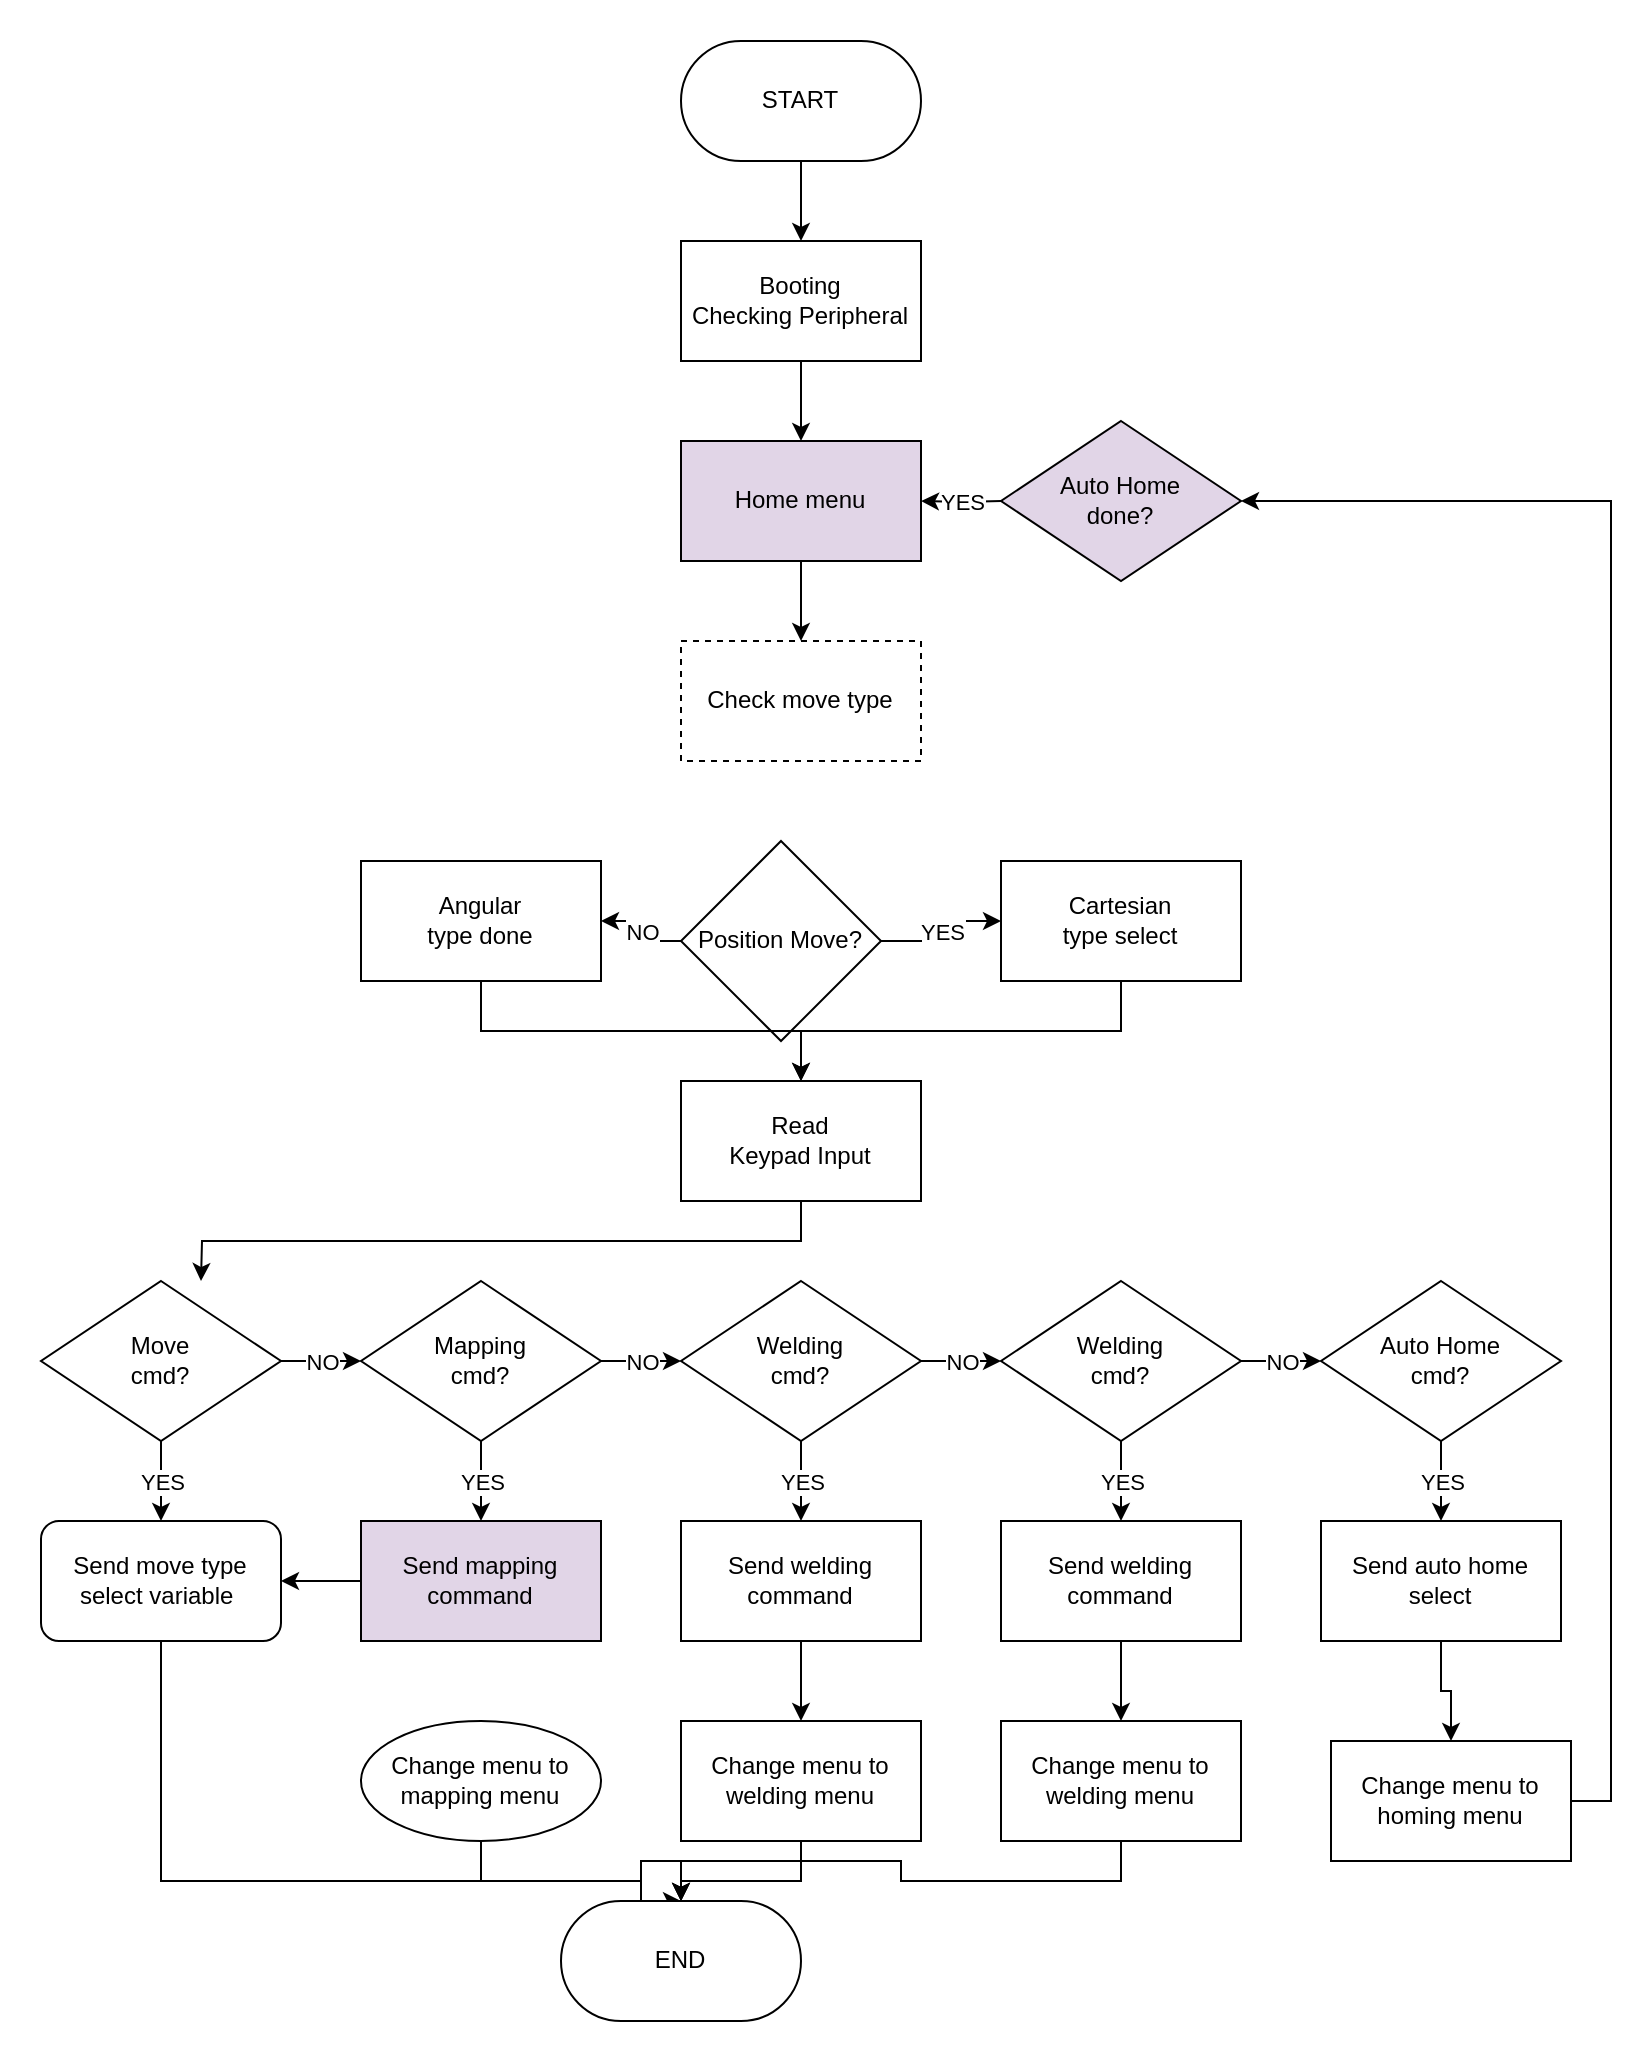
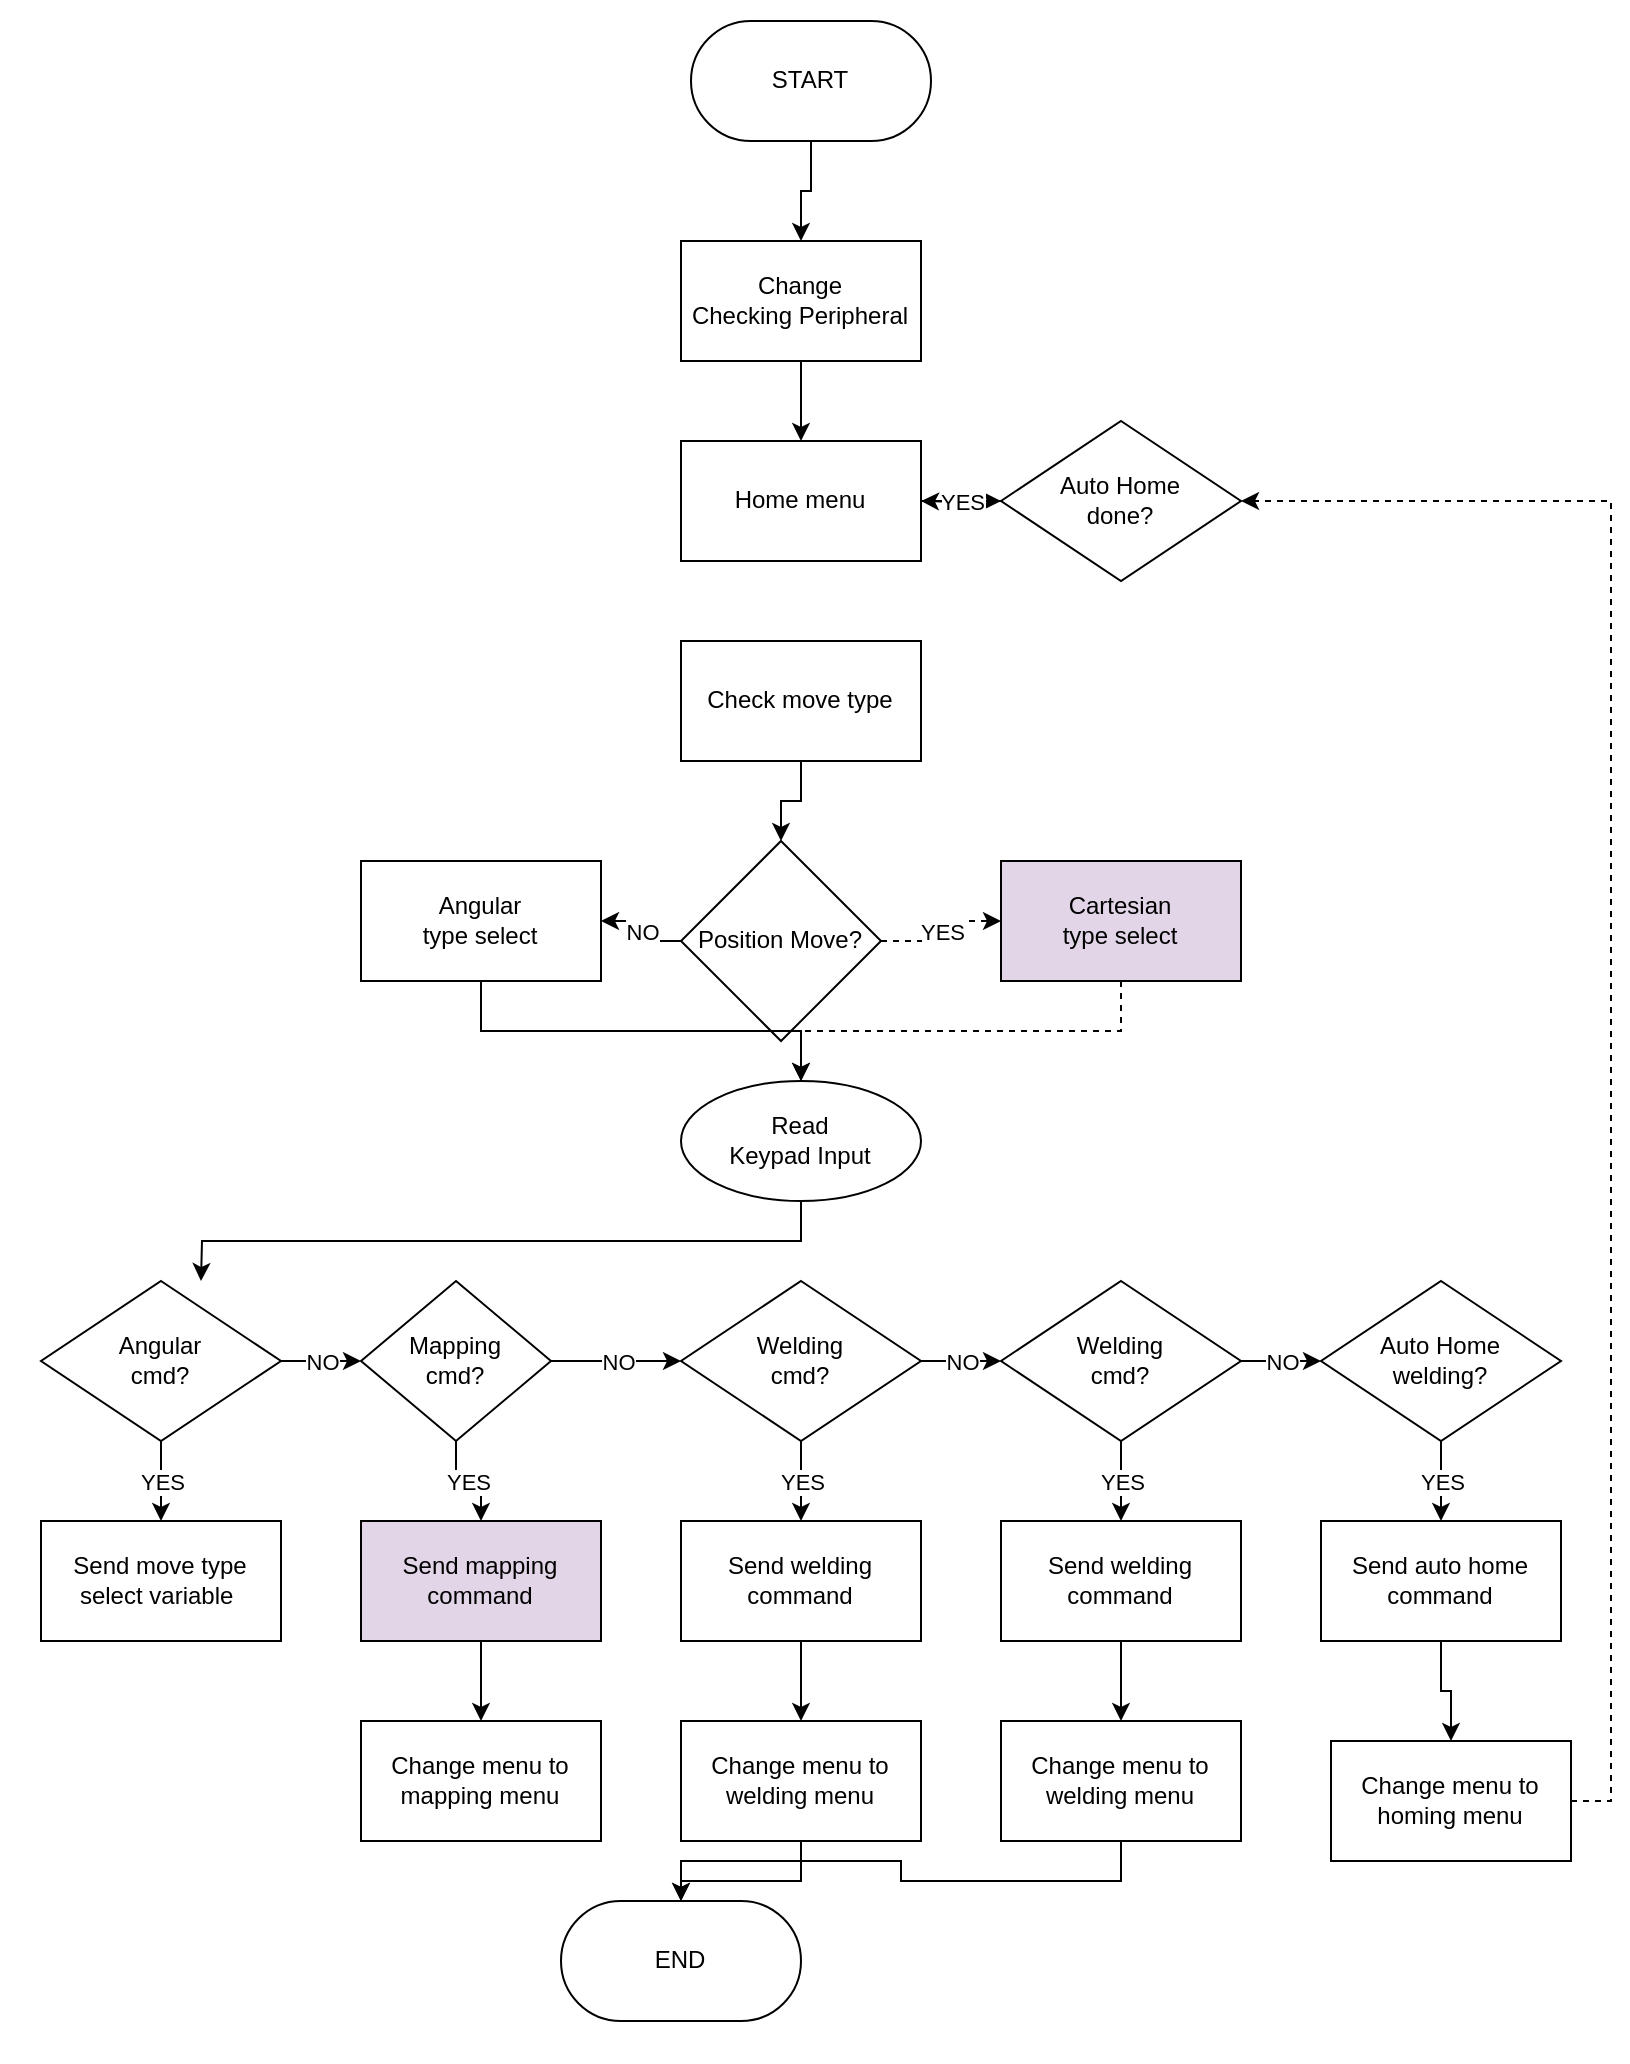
- <mxCell id="5" value="START" style="rounded=1;whiteSpace=wrap;html=1;arcSize=50;" parent="1" vertex="1"><mxGeometry x="340" y="20" width="120" height="60" as="geometry" /></mxCell>
+ <mxCell id="5" value="START" style="rounded=1;whiteSpace=wrap;html=1;arcSize=50;" parent="1" vertex="1"><mxGeometry x="345" y="10" width="120" height="60" as="geometry" /></mxCell>
- <mxCell id="3" value="Booting&lt;div&gt;Checking Peripheral&lt;/div&gt;" style="rounded=0;whiteSpace=wrap;html=1;" parent="1" vertex="1"><mxGeometry x="340" y="120" width="120" height="60" as="geometry" /></mxCell>
+ <mxCell id="3" value="Change&lt;div&gt;Checking Peripheral&lt;/div&gt;" style="rounded=0;whiteSpace=wrap;html=1;" parent="1" vertex="1"><mxGeometry x="340" y="120" width="120" height="60" as="geometry" /></mxCell>
- <mxCell id="7" value="Home menu" style="rounded=0;whiteSpace=wrap;html=1;fillColor=#e1d5e7;" parent="1" vertex="1"><mxGeometry x="340" y="220" width="120" height="60" as="geometry" /></mxCell>
+ <mxCell id="7" value="Home menu" style="rounded=0;whiteSpace=wrap;html=1;" parent="1" vertex="1"><mxGeometry x="340" y="220" width="120" height="60" as="geometry" /></mxCell>
- <mxCell id="63" value="Auto Home&lt;br&gt;done?" style="rhombus;whiteSpace=wrap;html=1;fillColor=#e1d5e7;" parent="1" vertex="1"><mxGeometry x="500" y="210" width="120" height="80" as="geometry" /></mxCell>
+ <mxCell id="63" value="Auto Home&lt;br&gt;done?" style="rhombus;whiteSpace=wrap;html=1;" parent="1" vertex="1"><mxGeometry x="500" y="210" width="120" height="80" as="geometry" /></mxCell>
- <mxCell id="6" value="" style="edgeStyle=orthogonalEdgeStyle;rounded=0;orthogonalLoop=1;jettySize=auto;html=1;" parent="1" source="7" target="11" edge="1"><mxGeometry relative="1" as="geometry" /></mxCell>
+ <mxCell id="6" value="" style="edgeStyle=orthogonalEdgeStyle;rounded=0;orthogonalLoop=1;jettySize=auto;html=1;" parent="1" source="7" target="63" edge="1"><mxGeometry relative="1" as="geometry" /></mxCell>
- <mxCell id="11" value="Check move type" style="rounded=0;whiteSpace=wrap;html=1;dashed=1;" parent="1" vertex="1"><mxGeometry x="340" y="320" width="120" height="60" as="geometry" /></mxCell>
+ <mxCell id="11" value="Check move type" style="rounded=0;whiteSpace=wrap;html=1;" parent="1" vertex="1"><mxGeometry x="340" y="320" width="120" height="60" as="geometry" /></mxCell>
+ <mxCell id="10" value="" style="edgeStyle=orthogonalEdgeStyle;rounded=0;orthogonalLoop=1;jettySize=auto;html=1;" parent="1" source="11" target="18" edge="1"><mxGeometry relative="1" as="geometry" /></mxCell>
- <mxCell id="22" value="Angular&lt;div&gt;type&amp;nbsp;&lt;span style=&quot;background-color: initial;&quot;&gt;done&lt;/span&gt;&lt;/div&gt;" style="rounded=0;whiteSpace=wrap;html=1;" parent="1" vertex="1"><mxGeometry x="180" y="430" width="120" height="60" as="geometry" /></mxCell>
+ <mxCell id="22" value="Angular&lt;div&gt;type&amp;nbsp;&lt;span style=&quot;background-color: initial;&quot;&gt;select&lt;/span&gt;&lt;/div&gt;" style="rounded=0;whiteSpace=wrap;html=1;" parent="1" vertex="1"><mxGeometry x="180" y="430" width="120" height="60" as="geometry" /></mxCell>
- <mxCell id="20" value="Cartesian&lt;div&gt;type&amp;nbsp;&lt;span style=&quot;background-color: initial;&quot;&gt;select&lt;/span&gt;&lt;/div&gt;" style="rounded=0;whiteSpace=wrap;html=1;" parent="1" vertex="1"><mxGeometry x="500" y="430" width="120" height="60" as="geometry" /></mxCell>
+ <mxCell id="20" value="Cartesian&lt;div&gt;type&amp;nbsp;&lt;span style=&quot;background-color: initial;&quot;&gt;select&lt;/span&gt;&lt;/div&gt;" style="rounded=0;whiteSpace=wrap;html=1;fillColor=#e1d5e7;" parent="1" vertex="1"><mxGeometry x="500" y="430" width="120" height="60" as="geometry" /></mxCell>
- <mxCell id="14" value="" style="edgeStyle=orthogonalEdgeStyle;rounded=0;orthogonalLoop=1;jettySize=auto;html=1;" parent="1" source="18" target="20" edge="1"><mxGeometry relative="1" as="geometry" /></mxCell>
+ <mxCell id="14" value="" style="edgeStyle=orthogonalEdgeStyle;rounded=0;orthogonalLoop=1;jettySize=auto;html=1;dashed=1;" parent="1" source="18" target="20" edge="1"><mxGeometry relative="1" as="geometry" /></mxCell>
- <mxCell id="64" style="edgeStyle=orthogonalEdgeStyle;rounded=0;orthogonalLoop=1;jettySize=auto;html=1;exitX=1;exitY=0.5;exitDx=0;exitDy=0;entryX=1;entryY=0.5;entryDx=0;entryDy=0;" parent="1" source="65" target="63" edge="1"><mxGeometry relative="1" as="geometry" /></mxCell>
+ <mxCell id="64" style="edgeStyle=orthogonalEdgeStyle;rounded=0;orthogonalLoop=1;jettySize=auto;html=1;exitX=1;exitY=0.5;exitDx=0;exitDy=0;entryX=1;entryY=0.5;entryDx=0;entryDy=0;dashed=1;" parent="1" source="65" target="63" edge="1"><mxGeometry relative="1" as="geometry" /></mxCell>
- <mxCell id="19" style="edgeStyle=orthogonalEdgeStyle;rounded=0;orthogonalLoop=1;jettySize=auto;html=1;exitX=0.5;exitY=1;exitDx=0;exitDy=0;entryX=0.5;entryY=0;entryDx=0;entryDy=0;" parent="1" source="20" target="13" edge="1"><mxGeometry relative="1" as="geometry" /></mxCell>
+ <mxCell id="19" style="edgeStyle=orthogonalEdgeStyle;rounded=0;orthogonalLoop=1;jettySize=auto;html=1;exitX=0.5;exitY=1;exitDx=0;exitDy=0;entryX=0.5;entryY=0;entryDx=0;entryDy=0;dashed=1;" parent="1" source="20" target="13" edge="1"><mxGeometry relative="1" as="geometry" /></mxCell>
- <mxCell id="13" value="Read&lt;div&gt;Keypad Input&lt;/div&gt;" style="rounded=0;whiteSpace=wrap;html=1;" parent="1" vertex="1"><mxGeometry x="340" y="540" width="120" height="60" as="geometry" /></mxCell>
+ <mxCell id="13" value="Read&lt;div&gt;Keypad Input&lt;/div&gt;" style="ellipse;whiteSpace=wrap;html=1;" parent="1" vertex="1"><mxGeometry x="340" y="540" width="120" height="60" as="geometry" /></mxCell>
- <mxCell id="27" value="Move&lt;div&gt;cmd?&lt;/div&gt;" style="rhombus;whiteSpace=wrap;html=1;" parent="1" vertex="1"><mxGeometry x="20" y="640" width="120" height="80" as="geometry" /></mxCell>
+ <mxCell id="27" value="Angular&lt;div&gt;cmd?&lt;/div&gt;" style="rhombus;whiteSpace=wrap;html=1;" parent="1" vertex="1"><mxGeometry x="20" y="640" width="120" height="80" as="geometry" /></mxCell>
- <mxCell id="35" value="Mapping&lt;div&gt;cmd?&lt;/div&gt;" style="rhombus;whiteSpace=wrap;html=1;" parent="1" vertex="1"><mxGeometry x="180" y="640" width="120" height="80" as="geometry" /></mxCell>
+ <mxCell id="35" value="Mapping&lt;div&gt;cmd?&lt;/div&gt;" style="rhombus;whiteSpace=wrap;html=1;" parent="1" vertex="1"><mxGeometry x="180" y="640" width="95" height="80" as="geometry" /></mxCell>
- <mxCell id="60" value="Auto Home&lt;br&gt;cmd?" style="rhombus;whiteSpace=wrap;html=1;" parent="1" vertex="1"><mxGeometry x="660" y="640" width="120" height="80" as="geometry" /></mxCell>
+ <mxCell id="60" value="Auto Home&lt;br&gt;welding?" style="rhombus;whiteSpace=wrap;html=1;" parent="1" vertex="1"><mxGeometry x="660" y="640" width="120" height="80" as="geometry" /></mxCell>
- <mxCell id="29" value="Send move type select variable&amp;nbsp;" style="whiteSpace=wrap;html=1;rounded=1;" parent="1" vertex="1"><mxGeometry x="20" y="760" width="120" height="60" as="geometry" /></mxCell>
+ <mxCell id="29" value="Send move type select variable&amp;nbsp;" style="rounded=0;whiteSpace=wrap;html=1;" parent="1" vertex="1"><mxGeometry x="20" y="760" width="120" height="60" as="geometry" /></mxCell>
- <mxCell id="41" value="" style="edgeStyle=orthogonalEdgeStyle;rounded=0;orthogonalLoop=1;jettySize=auto;html=1;" parent="1" source="42" target="29" edge="1"><mxGeometry relative="1" as="geometry" /></mxCell>
+ <mxCell id="41" value="" style="edgeStyle=orthogonalEdgeStyle;rounded=0;orthogonalLoop=1;jettySize=auto;html=1;" parent="1" source="42" target="46" edge="1"><mxGeometry relative="1" as="geometry" /></mxCell>
- <mxCell id="9" value="Send auto home&lt;br&gt;select" style="rounded=0;whiteSpace=wrap;html=1;" parent="1" vertex="1"><mxGeometry x="660" y="760" width="120" height="60" as="geometry" /></mxCell>
+ <mxCell id="9" value="Send auto home&lt;br&gt;command" style="rounded=0;whiteSpace=wrap;html=1;" parent="1" vertex="1"><mxGeometry x="660" y="760" width="120" height="60" as="geometry" /></mxCell>
- <mxCell id="46" value="Change menu to mapping menu" style="ellipse;whiteSpace=wrap;html=1;" parent="1" vertex="1"><mxGeometry x="180" y="860" width="120" height="60" as="geometry" /></mxCell>
+ <mxCell id="46" value="Change menu to mapping menu" style="rounded=0;whiteSpace=wrap;html=1;" parent="1" vertex="1"><mxGeometry x="180" y="860" width="120" height="60" as="geometry" /></mxCell>
- <mxCell id="45" style="edgeStyle=orthogonalEdgeStyle;rounded=0;orthogonalLoop=1;jettySize=auto;html=1;exitX=0.5;exitY=1;exitDx=0;exitDy=0;entryX=0.5;entryY=0;entryDx=0;entryDy=0;" parent="1" source="46" target="30" edge="1"><mxGeometry relative="1" as="geometry" /></mxCell>
- <mxCell id="28" style="edgeStyle=orthogonalEdgeStyle;rounded=0;orthogonalLoop=1;jettySize=auto;html=1;exitX=0.5;exitY=1;exitDx=0;exitDy=0;entryX=0.5;entryY=0;entryDx=0;entryDy=0;" parent="1" source="29" target="30" edge="1"><mxGeometry relative="1" as="geometry"><Array as="points"><mxPoint x="80" y="940" /><mxPoint x="320" y="940" /></Array></mxGeometry></mxCell>
